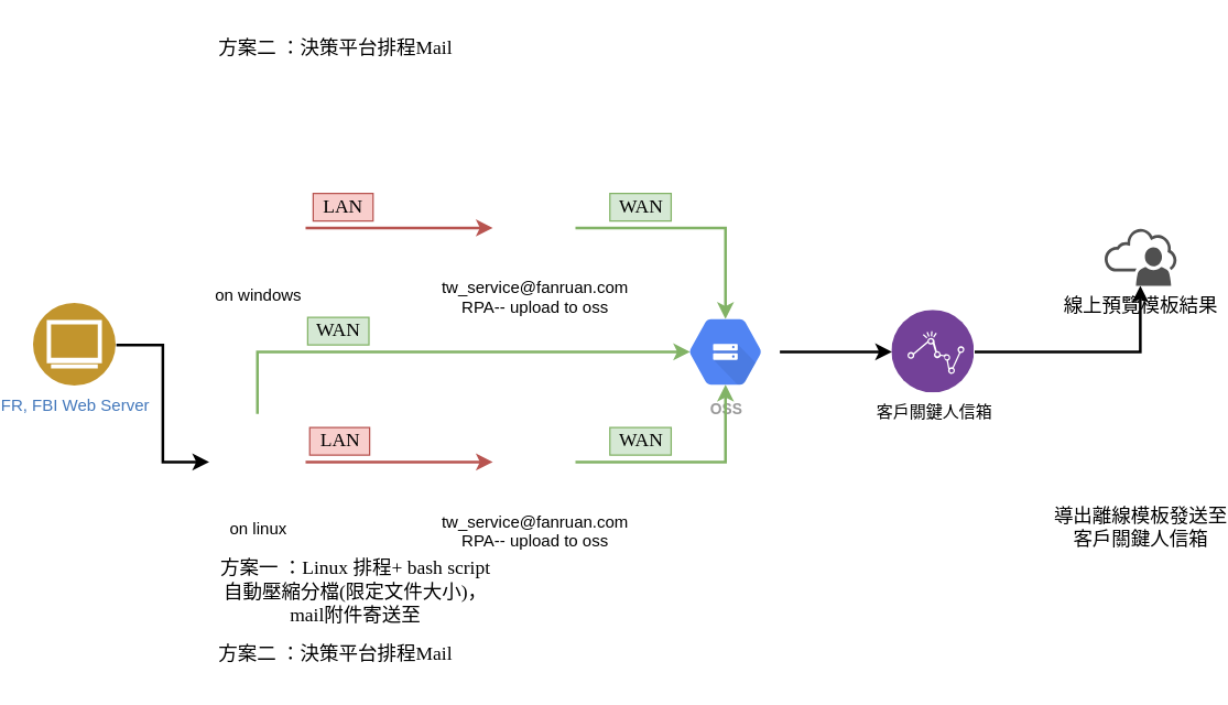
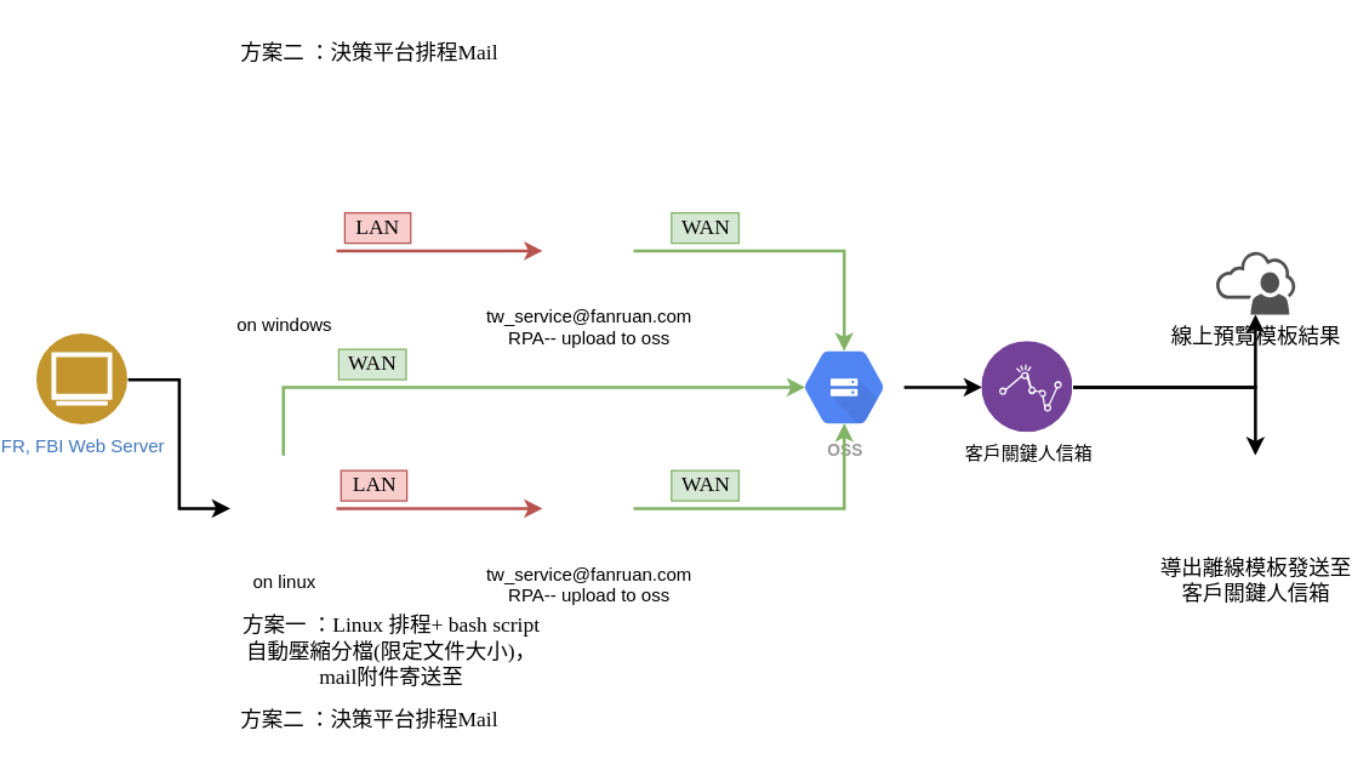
- <mxCell id="13" value="OSS" style="html=1;fillColor=#5184F3;strokeColor=none;verticalAlign=top;labelPosition=center;verticalLabelPosition=bottom;align=center;spacingTop=-6;fontSize=11;fontStyle=1;fontColor=#999999;shape=mxgraph.gcp2.hexIcon;prIcon=cloud_storage" vertex="1" parent="1"><mxGeometry x="483.02" y="220" width="78.97" height="70" as="geometry" /></mxCell>
+ <mxCell id="13" value="OSS" style="html=1;fillColor=#5184F3;strokeColor=none;verticalAlign=top;labelPosition=center;verticalLabelPosition=bottom;align=center;spacingTop=-6;fontSize=11;fontStyle=1;fontColor=#999999;shape=mxgraph.gcp2.hexIcon;prIcon=cloud_storage" vertex="1" parent="1"><mxGeometry x="513.02" y="220" width="78.97" height="70" as="geometry" /></mxCell>
+ <mxCell id="24" style="edgeStyle=orthogonalEdgeStyle;rounded=0;orthogonalLoop=1;jettySize=auto;html=1;strokeWidth=2;fontFamily=Noto Sans TC;fontSource=https%3A%2F%2Ffonts.googleapis.com%2Fcss%3Ffamily%3DNoto%2BSans%2BTC;fontSize=14;" edge="1" parent="1" source="25" target="26"><mxGeometry relative="1" as="geometry" /></mxCell>
